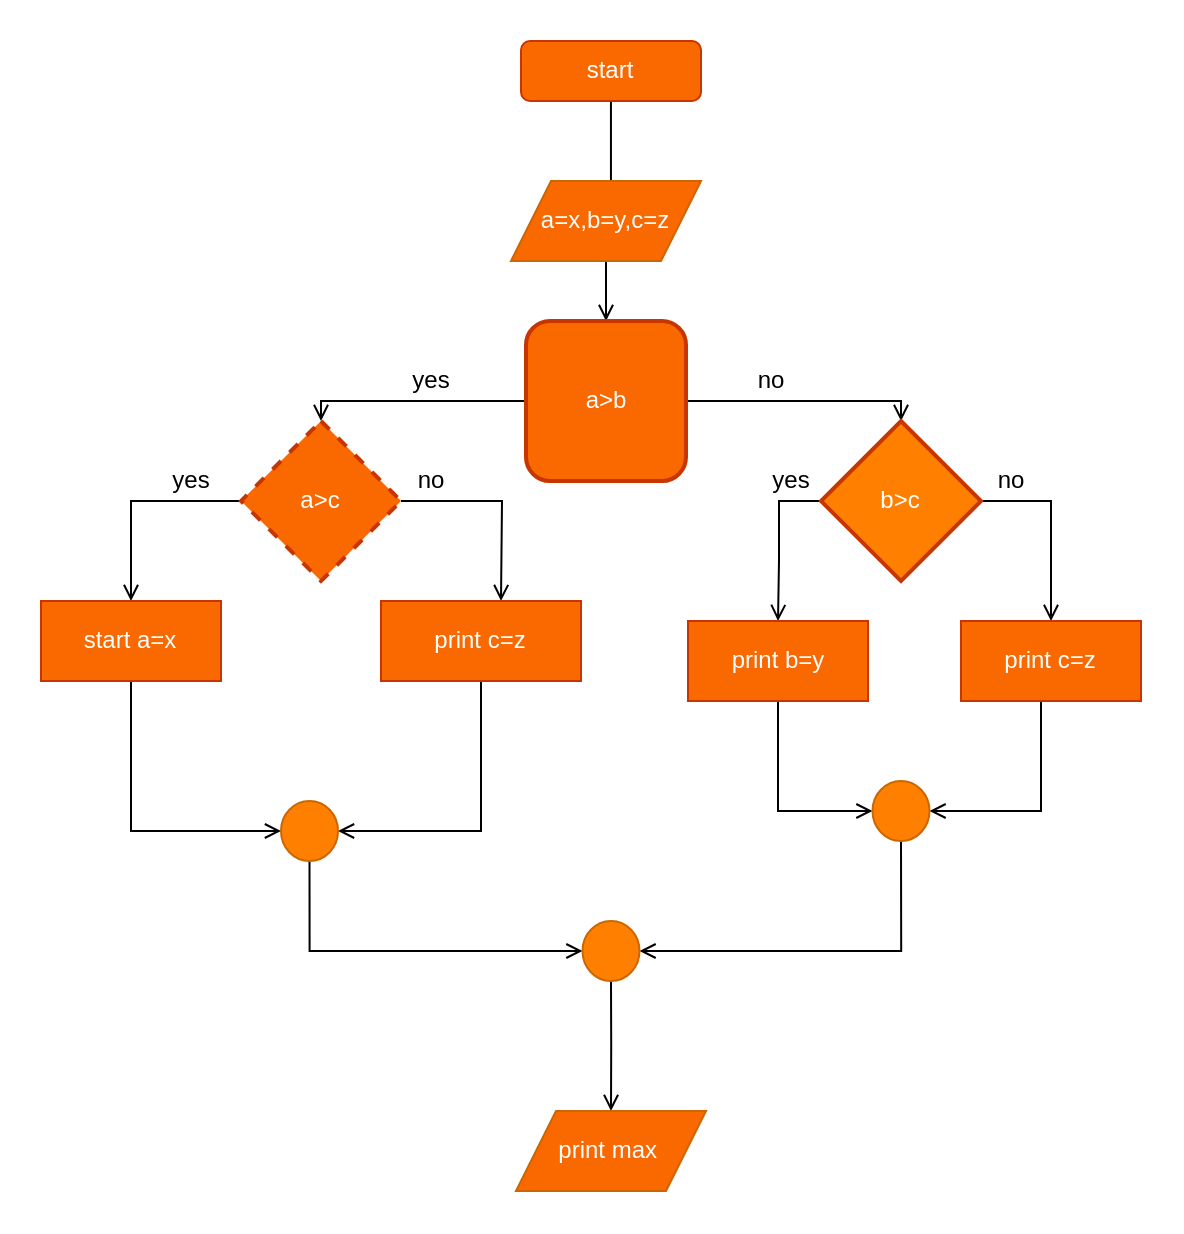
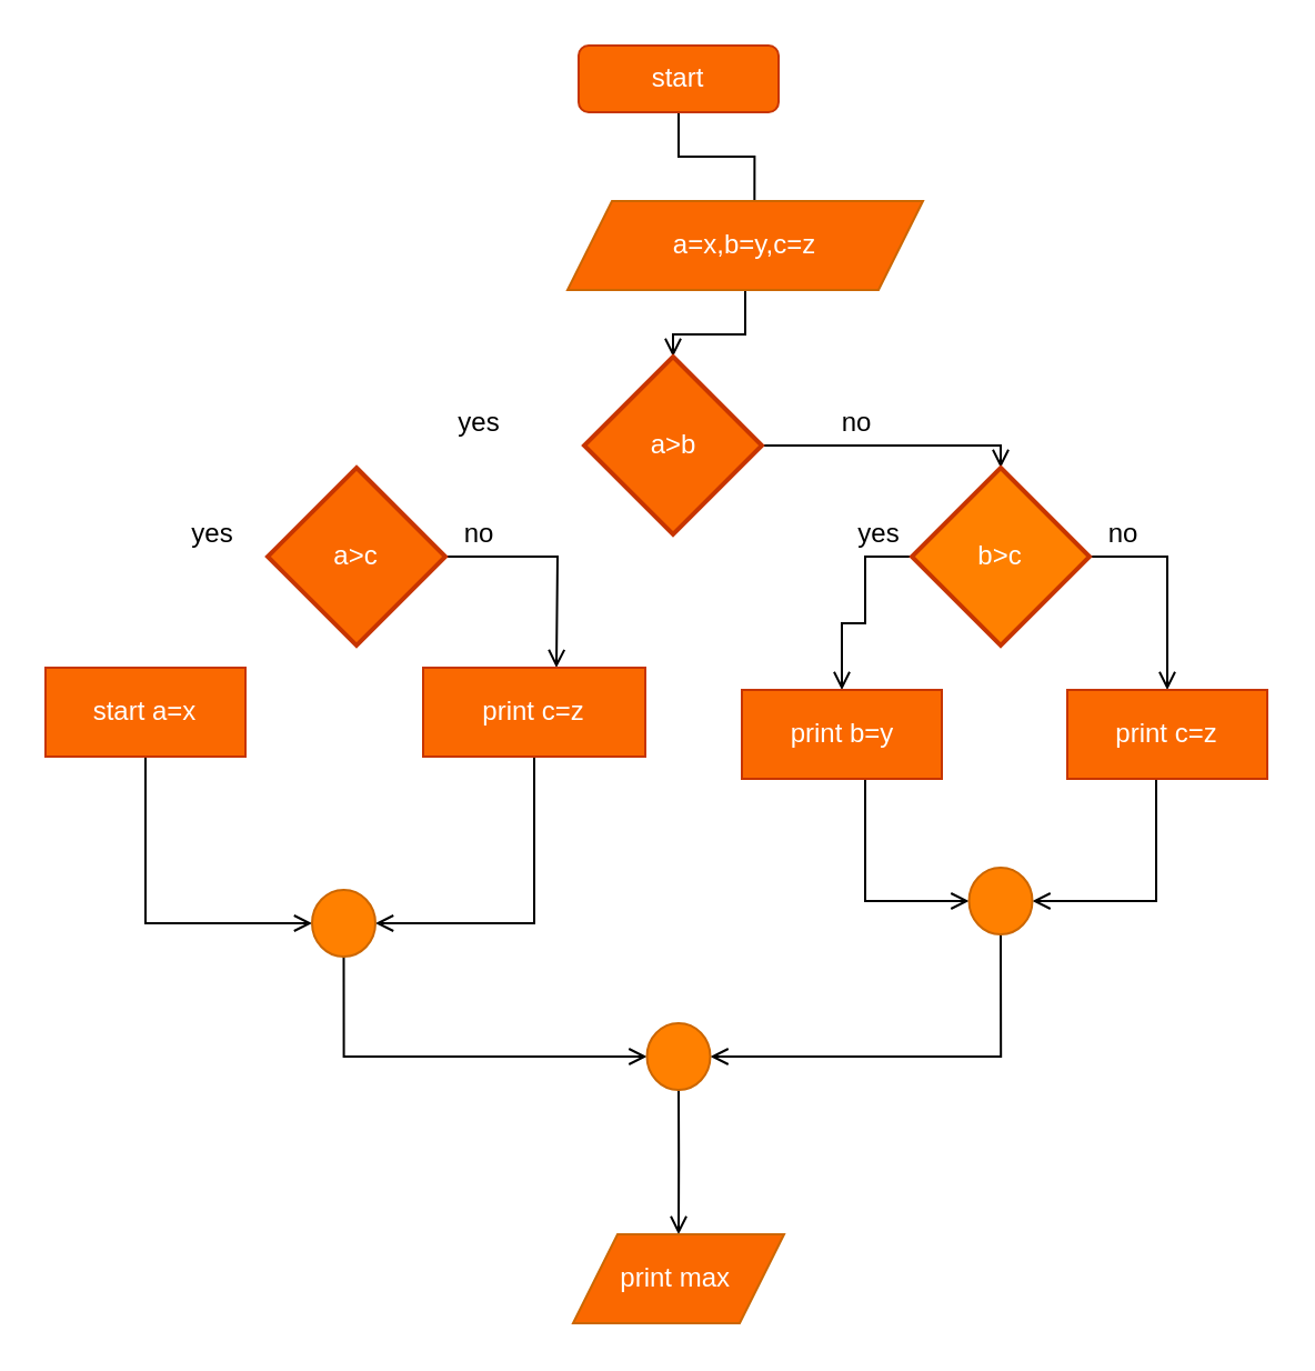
- <mxCell id="5" value="a=x,b=y,c=z" style="shape=parallelogram;perimeter=parallelogramPerimeter;whiteSpace=wrap;html=1;fixedSize=1;fillColor=#fa6800;fontColor=#ffffff;strokeWidth=1;rounded=0;strokeColor=#CC6600;" vertex="1" parent="1"><mxGeometry x="255" y="90" width="95" height="40" as="geometry" /></mxCell>
+ <mxCell id="5" value="a=x,b=y,c=z" style="shape=parallelogram;perimeter=parallelogramPerimeter;whiteSpace=wrap;html=1;fixedSize=1;fillColor=#fa6800;fontColor=#ffffff;strokeWidth=1;rounded=0;strokeColor=#CC6600;" vertex="1" parent="1"><mxGeometry x="255" y="90" width="160" height="40" as="geometry" /></mxCell>
- <mxCell id="6" style="edgeStyle=orthogonalEdgeStyle;rounded=0;orthogonalLoop=1;jettySize=auto;html=1;entryX=0.5;entryY=0;entryDx=0;entryDy=0;endArrow=open;endFill=0;strokeWidth=1;" edge="1" parent="1" source="8" target="11"><mxGeometry relative="1" as="geometry"><Array as="points"><mxPoint x="160" y="200" /></Array></mxGeometry></mxCell>
- <mxCell id="8" value="a&amp;gt;b" style="whiteSpace=wrap;html=1;strokeWidth=2;fillColor=#fa6800;strokeColor=#C73500;fontColor=#ffffff;rounded=1;" vertex="1" parent="1"><mxGeometry x="262.5" y="160" width="80" height="80" as="geometry" /></mxCell>
+ <mxCell id="8" value="a&amp;gt;b" style="rhombus;whiteSpace=wrap;html=1;rounded=0;strokeWidth=2;fillColor=#fa6800;strokeColor=#C73500;fontColor=#ffffff;" vertex="1" parent="1"><mxGeometry x="262.5" y="160" width="80" height="80" as="geometry" /></mxCell>
- <mxCell id="9" style="edgeStyle=orthogonalEdgeStyle;rounded=0;orthogonalLoop=1;jettySize=auto;html=1;entryX=0.5;entryY=0;entryDx=0;entryDy=0;endArrow=open;endFill=0;strokeWidth=1;" edge="1" parent="1" source="11" target="14"><mxGeometry relative="1" as="geometry" /></mxCell>
- <mxCell id="11" value="a&amp;gt;c" style="rhombus;whiteSpace=wrap;html=1;rounded=0;strokeWidth=2;fillColor=#fa6800;strokeColor=#C73500;fontColor=#ffffff;dashed=1;" vertex="1" parent="1"><mxGeometry x="120" y="210" width="80" height="80" as="geometry" /></mxCell>
+ <mxCell id="11" value="a&amp;gt;c" style="rhombus;whiteSpace=wrap;html=1;rounded=0;strokeWidth=2;fillColor=#fa6800;strokeColor=#C73500;fontColor=#ffffff;" vertex="1" parent="1"><mxGeometry x="120" y="210" width="80" height="80" as="geometry" /></mxCell>
- <mxCell id="23" value="print b=y" style="rounded=0;whiteSpace=wrap;html=1;strokeColor=#C73500;strokeWidth=1;fillColor=#fa6800;fontColor=#ffffff;" vertex="1" parent="1"><mxGeometry x="343.5" y="310" width="90" height="40" as="geometry" /></mxCell>
+ <mxCell id="23" value="print b=y" style="rounded=0;whiteSpace=wrap;html=1;strokeColor=#C73500;strokeWidth=1;fillColor=#fa6800;fontColor=#ffffff;" vertex="1" parent="1"><mxGeometry x="333.5" y="310" width="90" height="40" as="geometry" /></mxCell>
